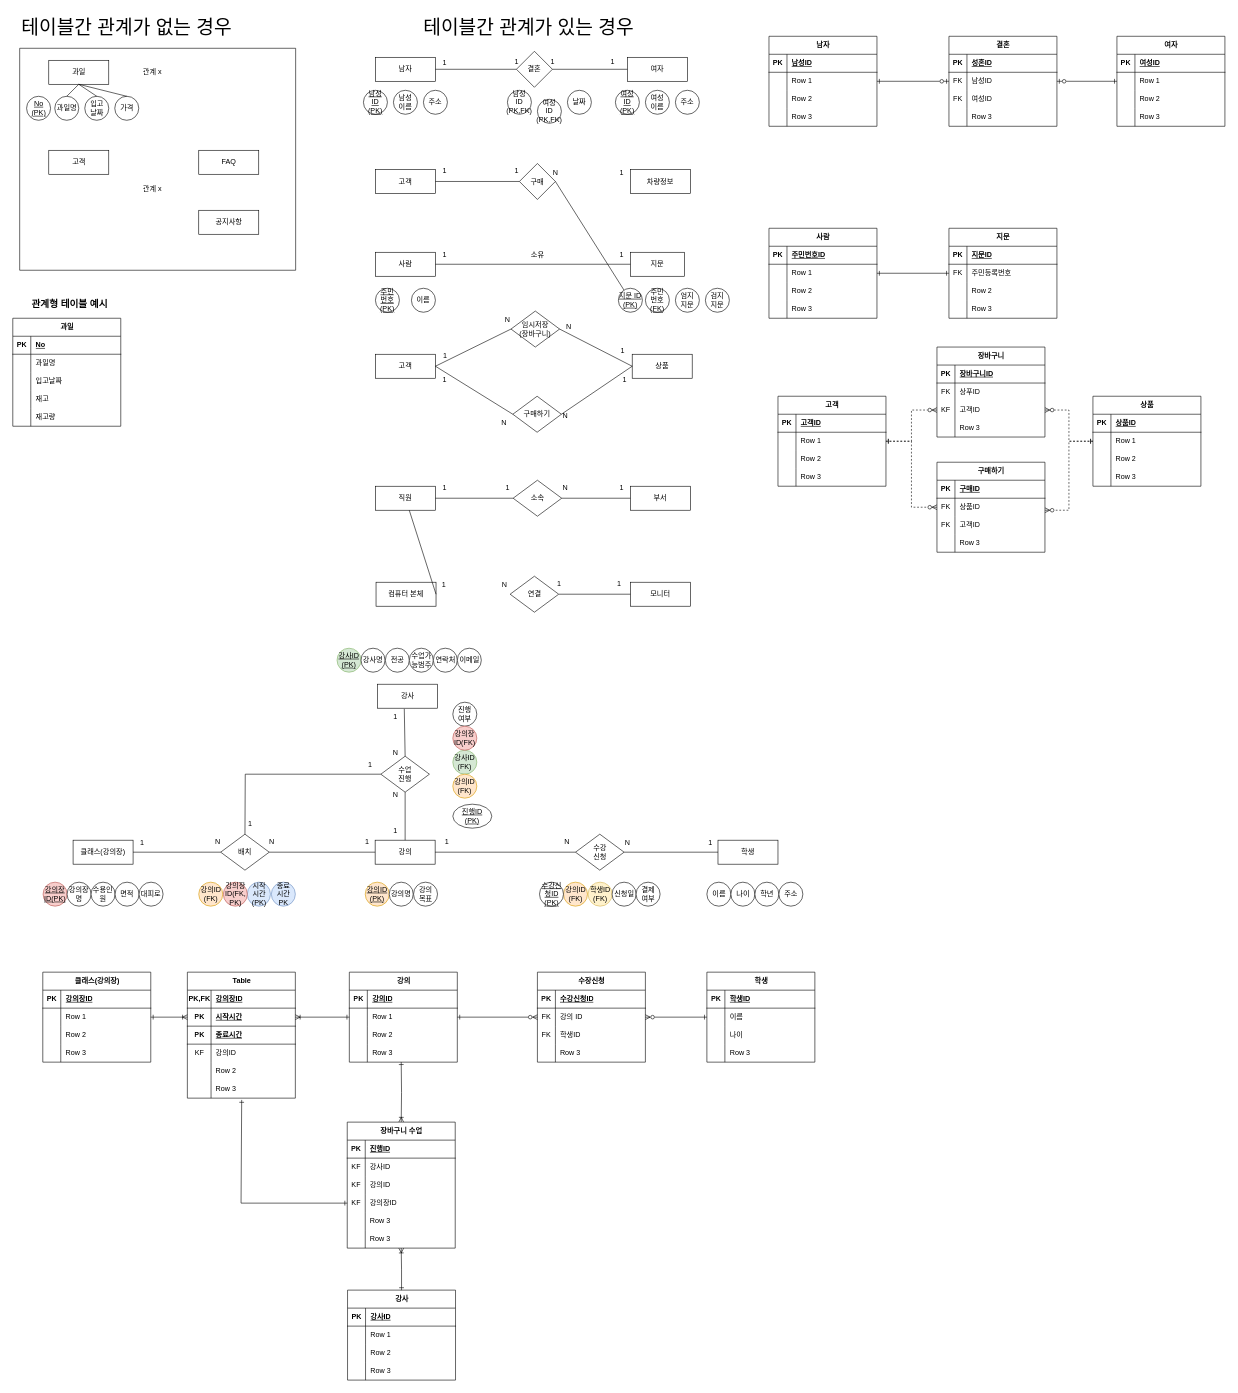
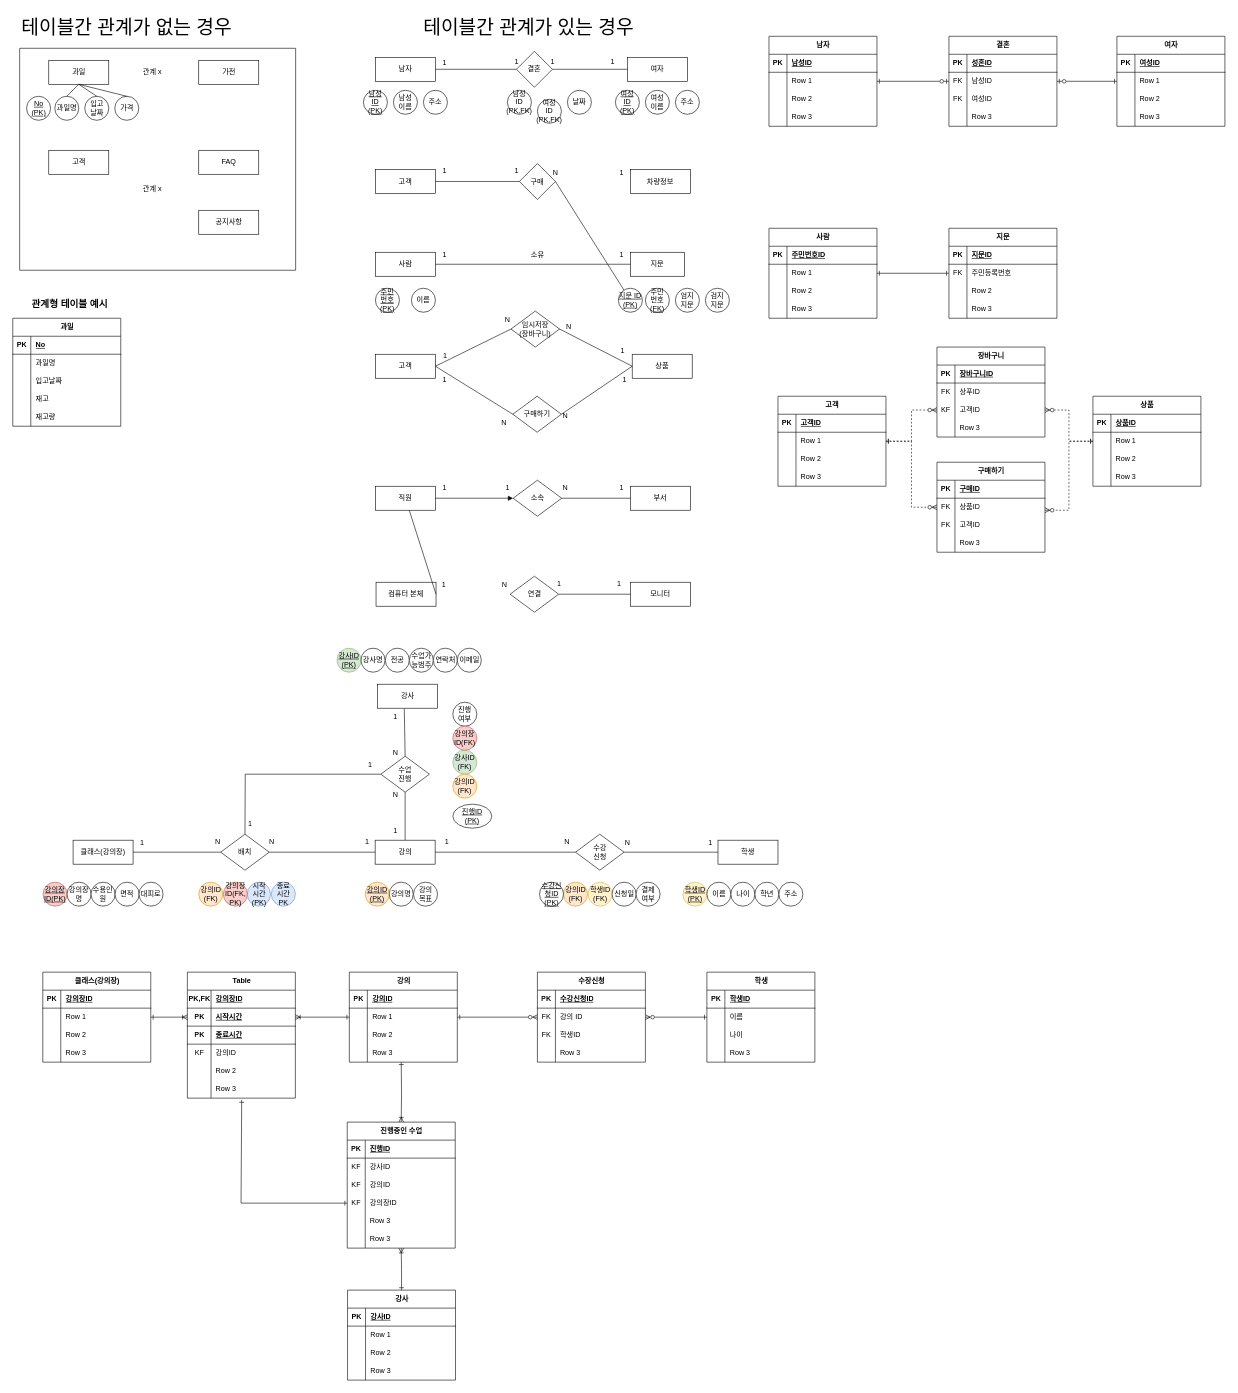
+ <mxCell id="4" value="가전" style="whiteSpace=wrap;html=1;align=center;rounded=0;" parent="1" vertex="1"><mxGeometry x="330.5" y="100" width="100" height="40" as="geometry" /></mxCell>
- <mxCell id="81" value="" style="endArrow=none;html=1;rounded=0;exitX=1;exitY=0.5;exitDx=0;exitDy=0;" parent="1" source="60" target="80" edge="1"><mxGeometry width="50" height="50" relative="1" as="geometry"><mxPoint x="725.5" y="830" as="sourcePoint" /><mxPoint x="854.5" y="910" as="targetPoint" /></mxGeometry></mxCell>
+ <mxCell id="81" value="" style="endArrow=block;html=1;rounded=0;exitX=1;exitY=0.5;exitDx=0;exitDy=0;" parent="1" source="60" target="80" edge="1"><mxGeometry width="50" height="50" relative="1" as="geometry"><mxPoint x="725.5" y="830" as="sourcePoint" /><mxPoint x="854.5" y="910" as="targetPoint" /></mxGeometry></mxCell>
+ <mxCell id="101" value="&lt;u&gt;학생ID&lt;br&gt;(PK)&lt;/u&gt;" style="ellipse;whiteSpace=wrap;html=1;align=center;rounded=0;fillColor=#fff2cc;strokeColor=#d6b656;" parent="1" vertex="1"><mxGeometry x="1137.5" y="1470" width="40" height="40" as="geometry" /></mxCell>
- <mxCell id="362" value="장바구니 수업" style="shape=table;startSize=30;container=1;collapsible=1;childLayout=tableLayout;fixedRows=1;rowLines=0;fontStyle=1;align=center;resizeLast=1;html=1;" parent="1" vertex="1"><mxGeometry x="578" y="1870" width="180" height="210" as="geometry" /></mxCell>
+ <mxCell id="362" value="진행중인 수업" style="shape=table;startSize=30;container=1;collapsible=1;childLayout=tableLayout;fixedRows=1;rowLines=0;fontStyle=1;align=center;resizeLast=1;html=1;" parent="1" vertex="1"><mxGeometry x="578" y="1870" width="180" height="210" as="geometry" /></mxCell>
